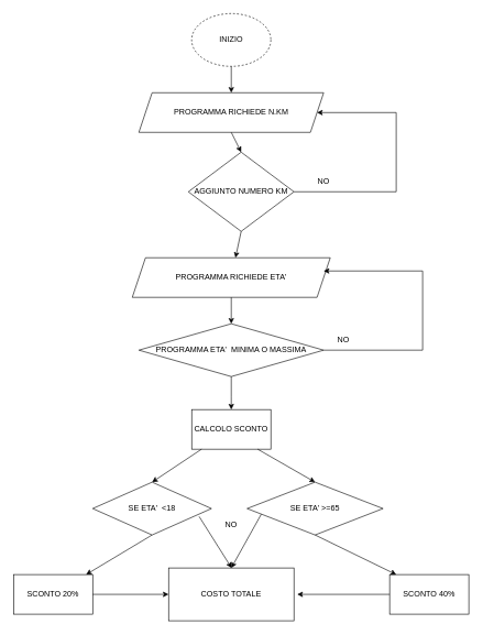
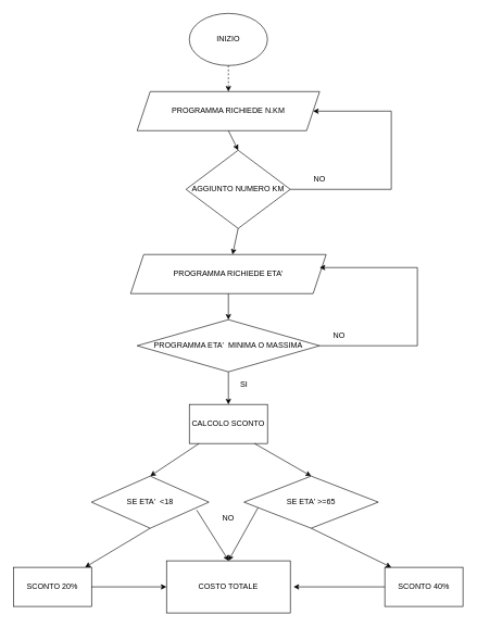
- <mxCell id="2" value="INIZIO" style="ellipse;whiteSpace=wrap;html=1;dashed=1;" vertex="1" parent="1"><mxGeometry x="290" y="20" width="120" height="80" as="geometry" /></mxCell>
+ <mxCell id="2" value="INIZIO" style="ellipse;whiteSpace=wrap;html=1;" vertex="1" parent="1"><mxGeometry x="290" y="20" width="120" height="80" as="geometry" /></mxCell>
- <mxCell id="8" value="" style="endArrow=classic;html=1;rounded=0;exitX=0.5;exitY=1;exitDx=0;exitDy=0;entryX=0.5;entryY=0;entryDx=0;entryDy=0;" edge="1" parent="1" source="2" target="3"><mxGeometry width="50" height="50" relative="1" as="geometry"><mxPoint x="350" y="340" as="sourcePoint" /><mxPoint x="350" y="130" as="targetPoint" /></mxGeometry></mxCell>
+ <mxCell id="8" value="" style="endArrow=classic;html=1;rounded=0;exitX=0.5;exitY=1;exitDx=0;exitDy=0;entryX=0.5;entryY=0;entryDx=0;entryDy=0;dashed=1;" edge="1" parent="1" source="2" target="3"><mxGeometry width="50" height="50" relative="1" as="geometry"><mxPoint x="350" y="340" as="sourcePoint" /><mxPoint x="350" y="130" as="targetPoint" /></mxGeometry></mxCell>
+ <mxCell id="16" value="SI" style="text;html=1;strokeColor=none;fillColor=none;align=center;verticalAlign=middle;whiteSpace=wrap;rounded=0;" vertex="1" parent="1"><mxGeometry x="344" y="570" width="60" height="40" as="geometry" /></mxCell>
